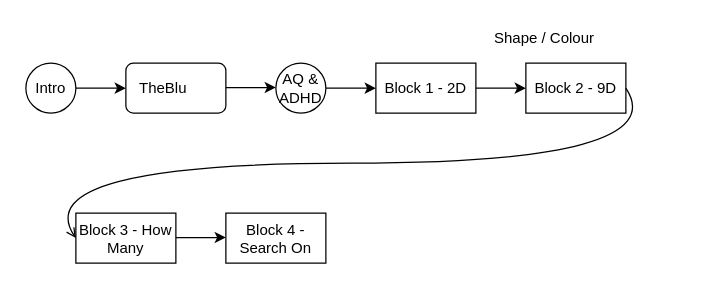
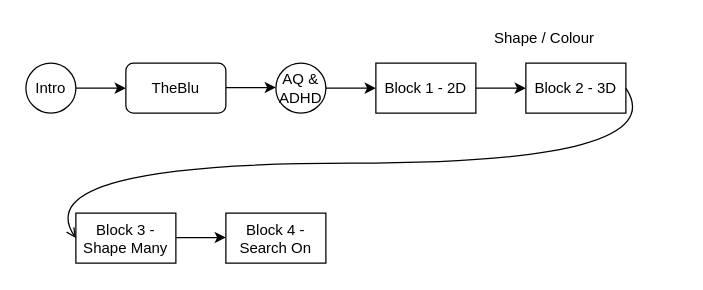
- <mxCell id="6" value="&lt;div&gt;TheBlu&lt;/div&gt;" style="text;html=1;strokeColor=none;fillColor=none;align=center;verticalAlign=middle;whiteSpace=wrap;rounded=0;" parent="1" vertex="1"><mxGeometry x="110" y="60" width="40" height="20" as="geometry" /></mxCell>
+ <mxCell id="6" value="&lt;div&gt;TheBlu&lt;/div&gt;" style="text;html=1;strokeColor=none;fillColor=none;align=center;verticalAlign=middle;whiteSpace=wrap;rounded=0;" parent="1" vertex="1"><mxGeometry x="120" y="60" width="40" height="20" as="geometry" /></mxCell>
- <mxCell id="12" value="Block 2 - 9D" style="text;html=1;strokeColor=none;fillColor=none;align=center;verticalAlign=middle;whiteSpace=wrap;rounded=0;" parent="1" vertex="1"><mxGeometry x="420" y="60" width="80" height="20" as="geometry" /></mxCell>
+ <mxCell id="12" value="Block 2 - 3D" style="text;html=1;strokeColor=none;fillColor=none;align=center;verticalAlign=middle;whiteSpace=wrap;rounded=0;" parent="1" vertex="1"><mxGeometry x="420" y="60" width="80" height="20" as="geometry" /></mxCell>
- <mxCell id="13" value="Block 3 - How Many" style="rounded=0;whiteSpace=wrap;html=1;verticalAlign=top;" parent="1" vertex="1"><mxGeometry x="60" y="170" width="80" height="40" as="geometry" /></mxCell>
+ <mxCell id="13" value="Block 3 - Shape Many" style="rounded=0;whiteSpace=wrap;html=1;verticalAlign=top;" parent="1" vertex="1"><mxGeometry x="60" y="170" width="80" height="40" as="geometry" /></mxCell>
